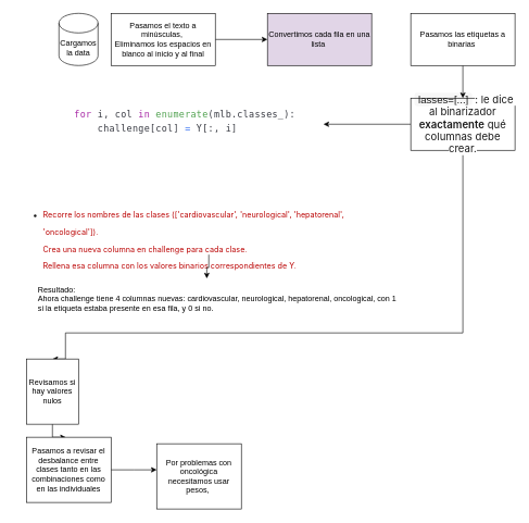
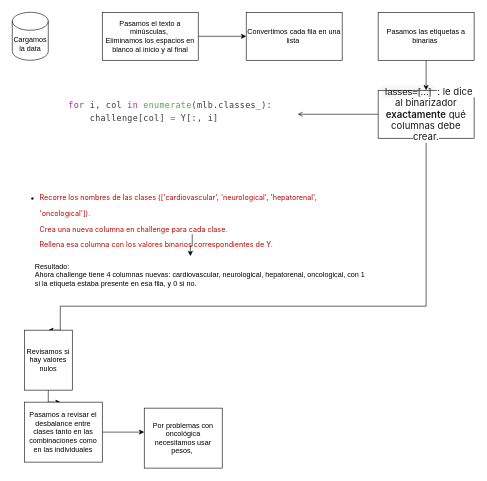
- <mxCell id="2" value="Cargamos la data" style="shape=cylinder3;whiteSpace=wrap;html=1;boundedLbl=1;backgroundOutline=1;size=15;" vertex="1" parent="1"><mxGeometry x="90" y="20" width="60" height="80" as="geometry" /></mxCell>
+ <mxCell id="2" value="Cargamos la data" style="shape=cylinder3;whiteSpace=wrap;html=1;boundedLbl=1;backgroundOutline=1;size=15;" vertex="1" parent="1"><mxGeometry x="20" y="20" width="60" height="80" as="geometry" /></mxCell>
- <mxCell id="7" value="Convertimos cada fila en una lista&amp;nbsp;" style="rounded=0;whiteSpace=wrap;html=1;fillColor=#e1d5e7;" vertex="1" parent="1"><mxGeometry x="410" y="20" width="160" height="80" as="geometry" /></mxCell>
+ <mxCell id="7" value="Convertimos cada fila en una lista&amp;nbsp;" style="rounded=0;whiteSpace=wrap;html=1;" vertex="1" parent="1"><mxGeometry x="410" y="20" width="160" height="80" as="geometry" /></mxCell>
- <mxCell id="8" style="edgeStyle=orthogonalEdgeStyle;rounded=0;orthogonalLoop=1;jettySize=auto;html=1;" edge="1" parent="1" source="10" target="11"><mxGeometry relative="1" as="geometry" /></mxCell>
+ <mxCell id="8" style="edgeStyle=orthogonalEdgeStyle;rounded=0;orthogonalLoop=1;jettySize=auto;html=1;endArrow=open;" edge="1" parent="1" source="10" target="11"><mxGeometry relative="1" as="geometry" /></mxCell>
